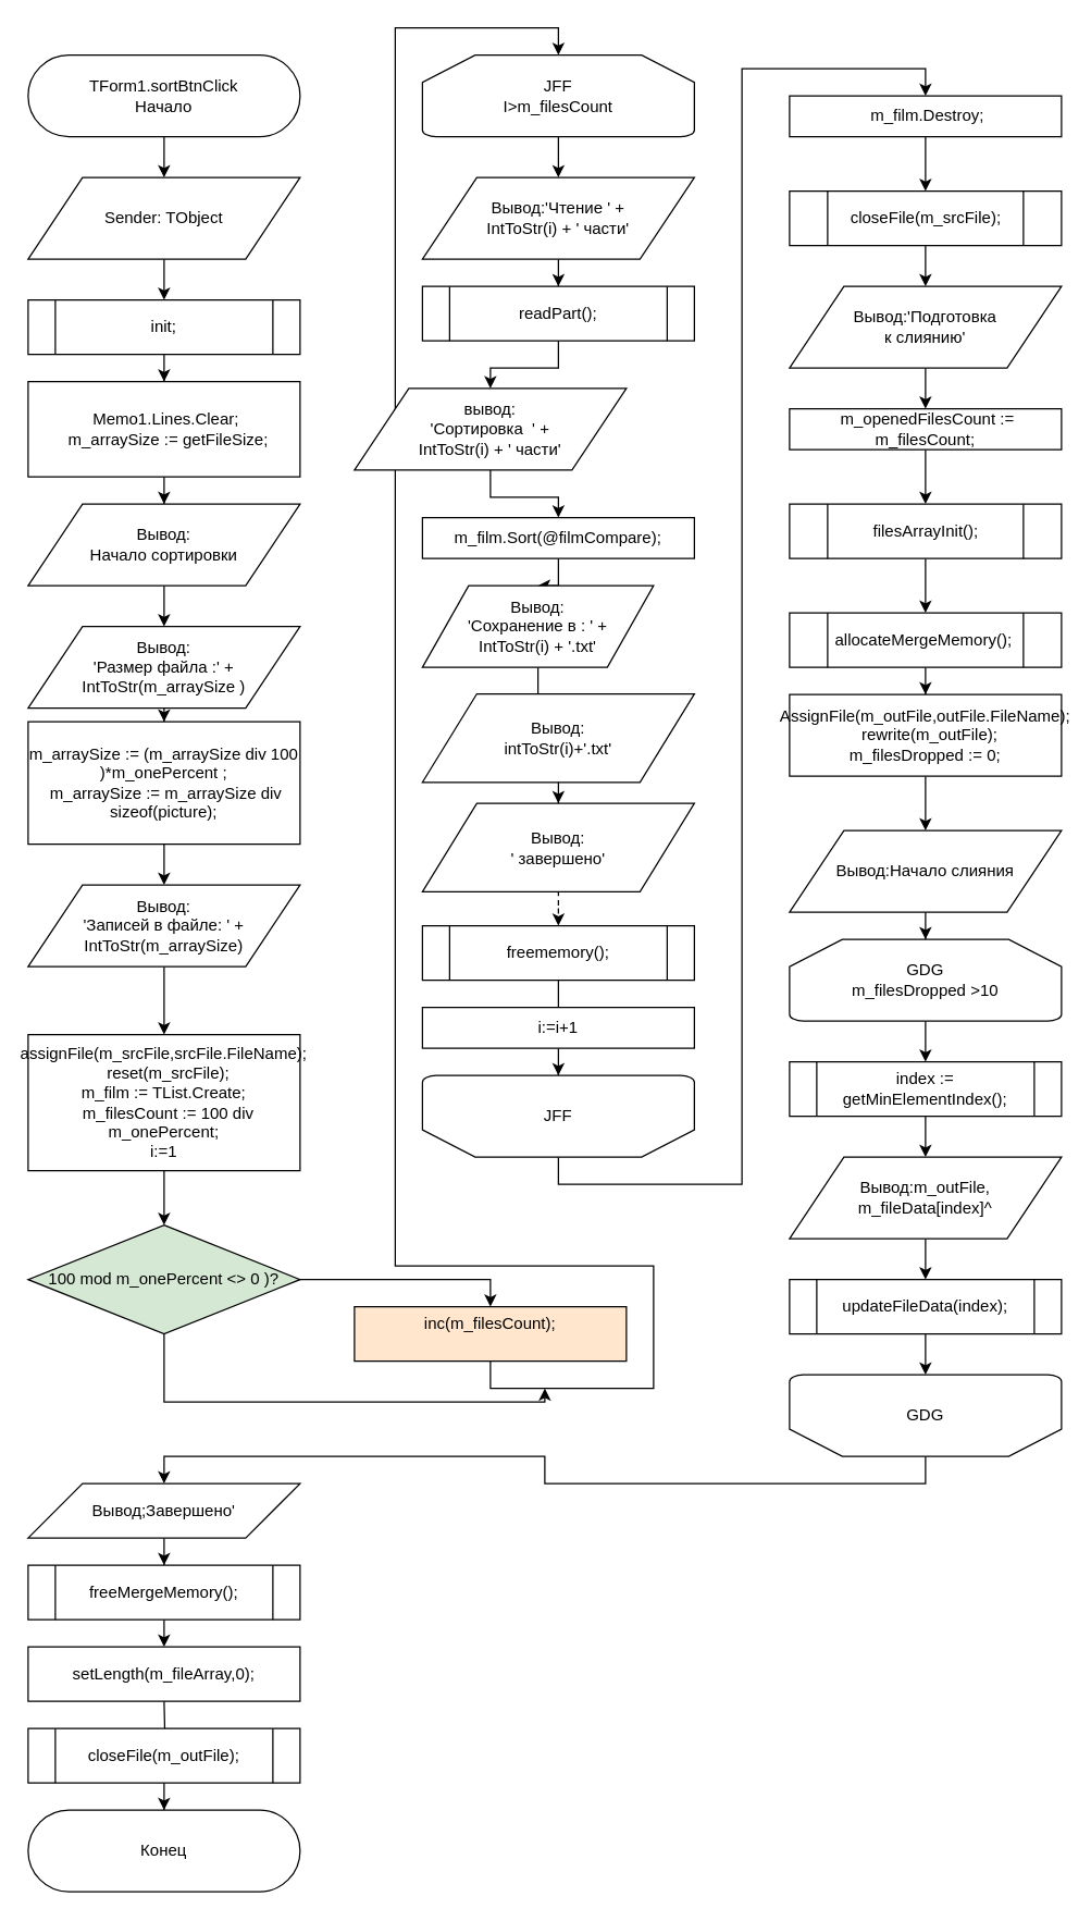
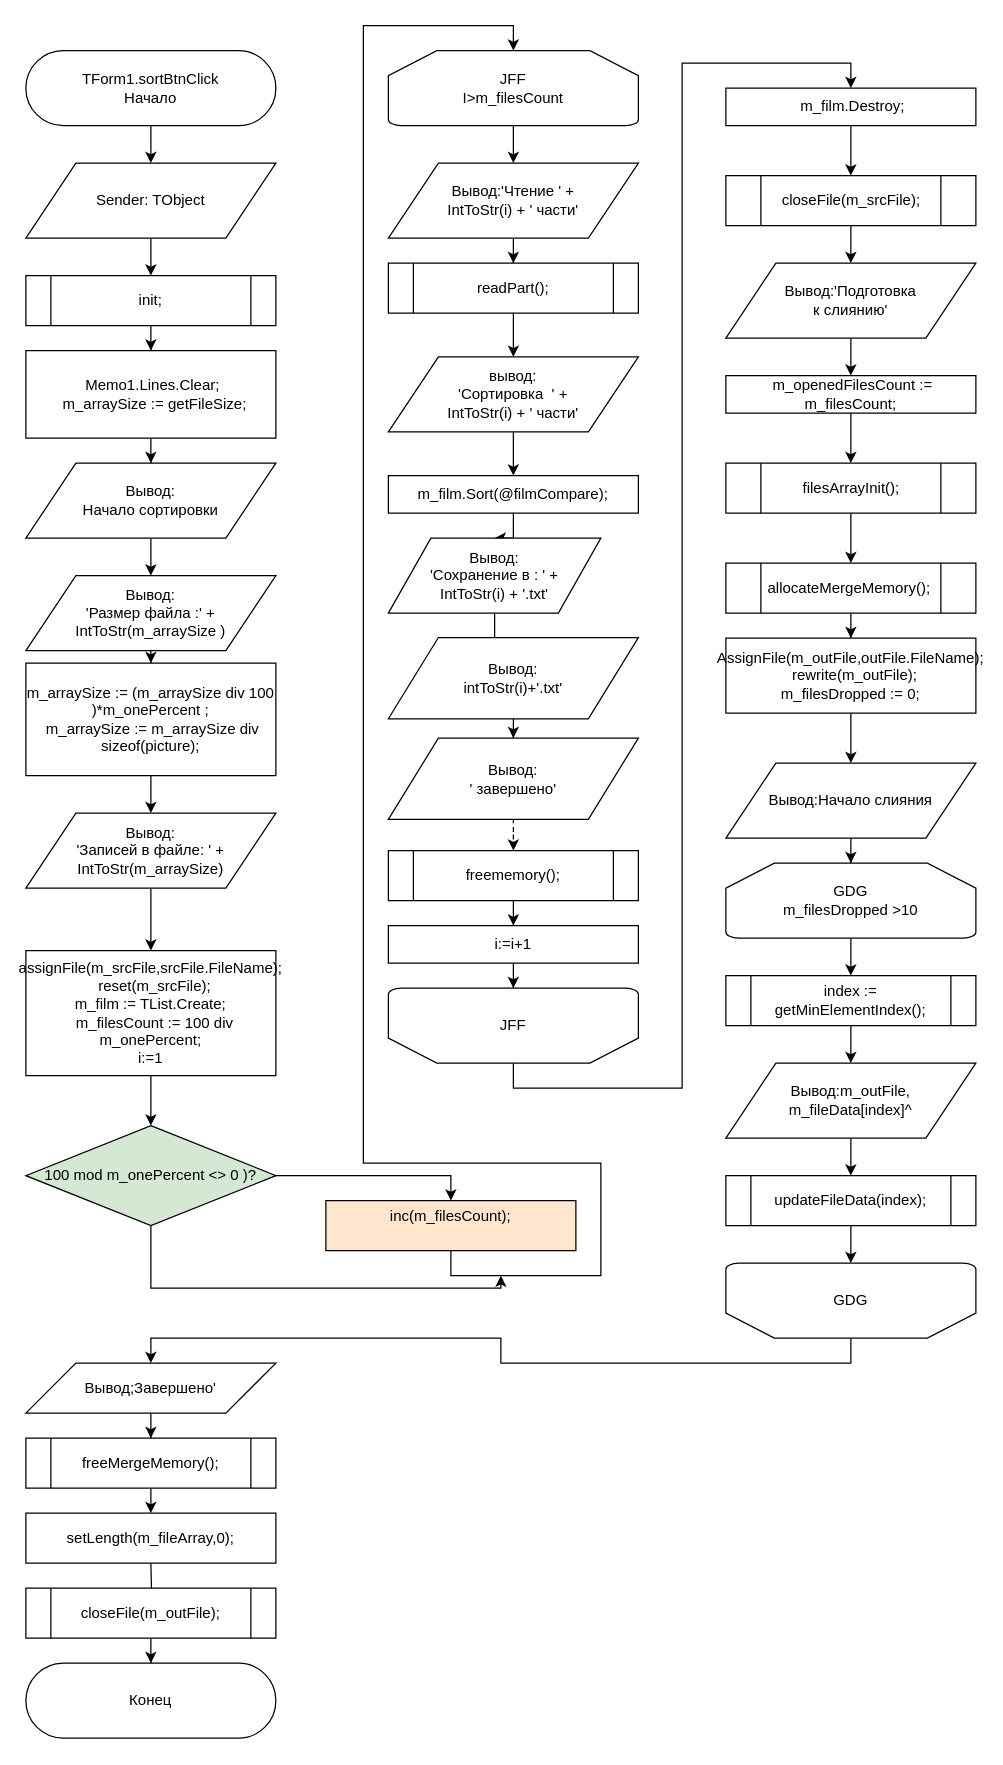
- <mxCell id="32" value="вывод:&lt;br&gt;'Сортировка&amp;nbsp; ' + &lt;br&gt;IntToStr(i) + ' части'" style="shape=parallelogram;perimeter=parallelogramPerimeter;whiteSpace=wrap;html=1;strokeWidth=1;" vertex="1" parent="1"><mxGeometry x="260" y="285" width="200" height="60" as="geometry" /></mxCell>
+ <mxCell id="32" value="вывод:&lt;br&gt;'Сортировка&amp;nbsp; ' + &lt;br&gt;IntToStr(i) + ' части'" style="shape=parallelogram;perimeter=parallelogramPerimeter;whiteSpace=wrap;html=1;strokeWidth=1;" vertex="1" parent="1"><mxGeometry x="310" y="285" width="200" height="60" as="geometry" /></mxCell>
- <mxCell id="41" style="edgeStyle=orthogonalEdgeStyle;rounded=0;orthogonalLoop=1;jettySize=auto;html=1;exitX=0.5;exitY=1;exitDx=0;exitDy=0;endArrow=none;" edge="1" parent="1" source="42" target="44"><mxGeometry relative="1" as="geometry" /></mxCell>
+ <mxCell id="41" style="edgeStyle=orthogonalEdgeStyle;rounded=0;orthogonalLoop=1;jettySize=auto;html=1;exitX=0.5;exitY=1;exitDx=0;exitDy=0;" edge="1" parent="1" source="42" target="44"><mxGeometry relative="1" as="geometry" /></mxCell>
